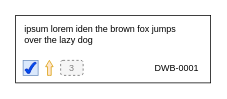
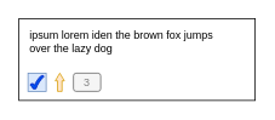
- <mxCell id="7" value="3" style="rounded=1;whiteSpace=wrap;html=1;fillColor=#f5f5f5;strokeColor=#666666;fontColor=#808080;dashed=1;" vertex="1" parent="1"><mxGeometry x="80" y="80" width="30" height="20" as="geometry" /></mxCell>
+ <mxCell id="7" value="3" style="rounded=1;whiteSpace=wrap;html=1;fillColor=#f5f5f5;strokeColor=#666666;fontColor=#808080;" vertex="1" parent="1"><mxGeometry x="80" y="80" width="30" height="20" as="geometry" /></mxCell>
- <mxCell id="8" value="DWB-0001" style="text;html=1;strokeColor=none;fillColor=none;align=center;verticalAlign=middle;whiteSpace=wrap;rounded=0;" vertex="1" parent="1"><mxGeometry x="200" y="80" width="70" height="20" as="geometry" /></mxCell>
